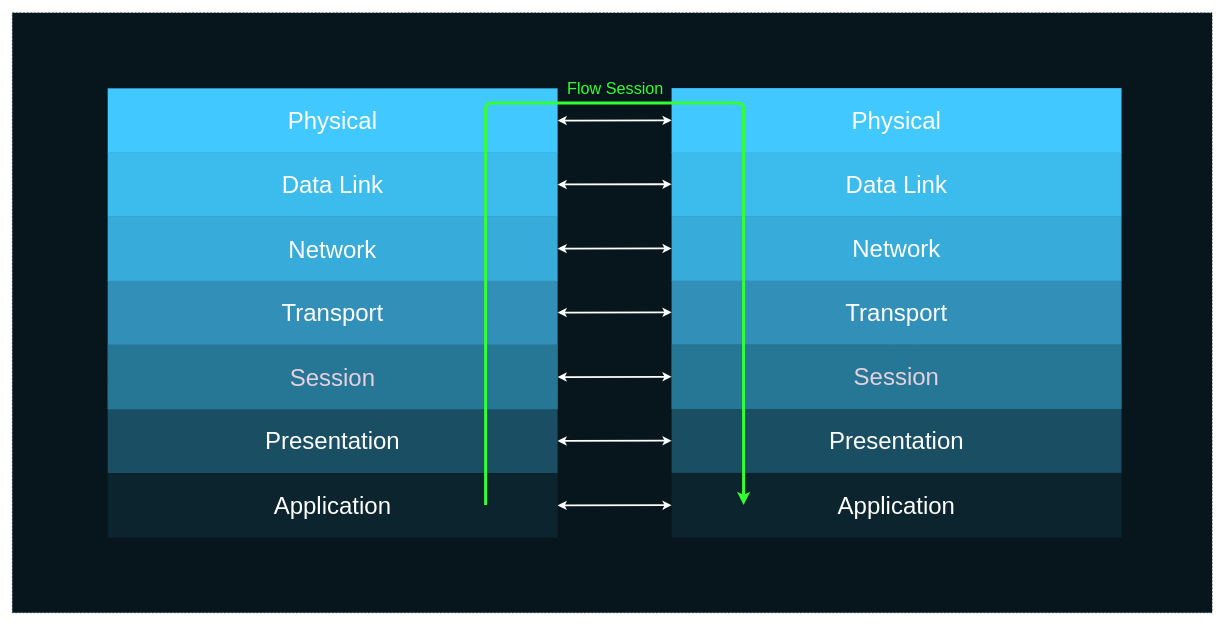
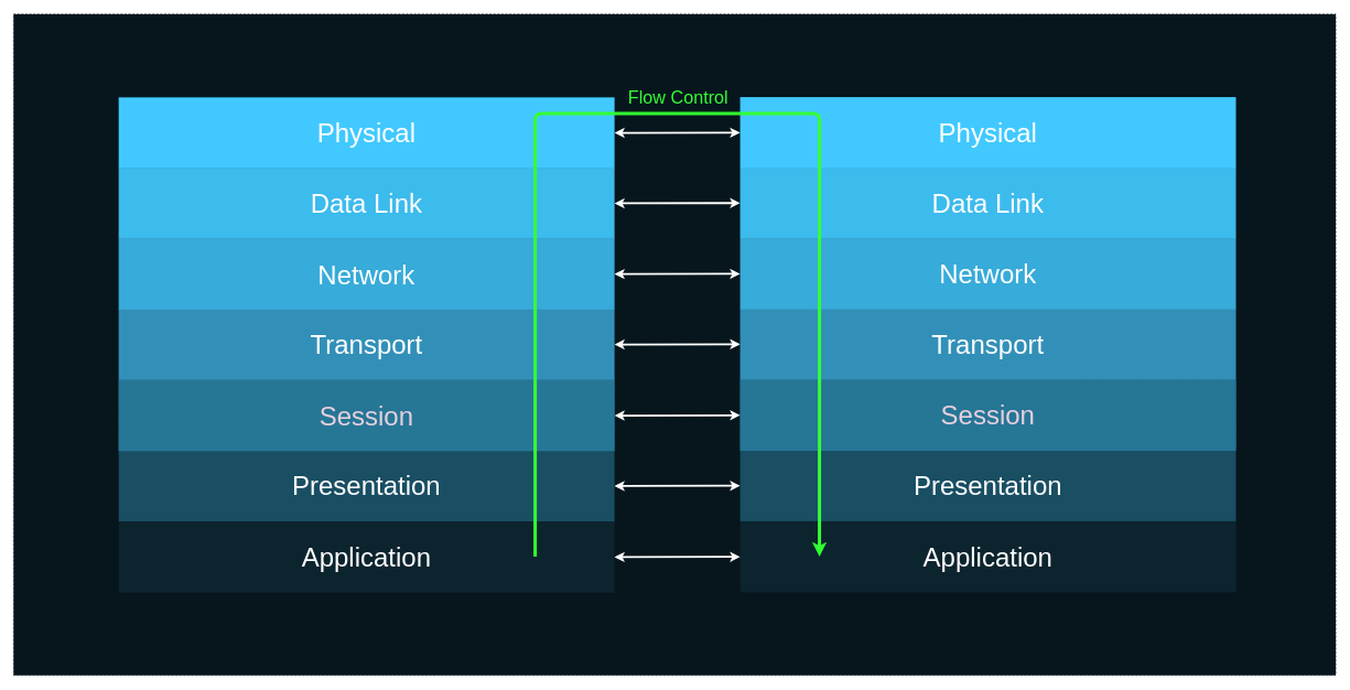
- <mxCell id="31" value="Flow Session" style="text;strokeColor=none;fillColor=none;html=1;fontSize=27;fontStyle=0;verticalAlign=middle;align=center;dashed=1;dashPattern=1 4;labelBackgroundColor=none;fontColor=#33FF33;" parent="1" vertex="1"><mxGeometry x="945" y="127" width="160" height="40" as="geometry" /></mxCell>
+ <mxCell id="31" value="Flow Control" style="text;strokeColor=none;fillColor=none;html=1;fontSize=27;fontStyle=0;verticalAlign=middle;align=center;dashed=1;dashPattern=1 4;labelBackgroundColor=none;fontColor=#33FF33;" parent="1" vertex="1"><mxGeometry x="945" y="127" width="160" height="40" as="geometry" /></mxCell>
